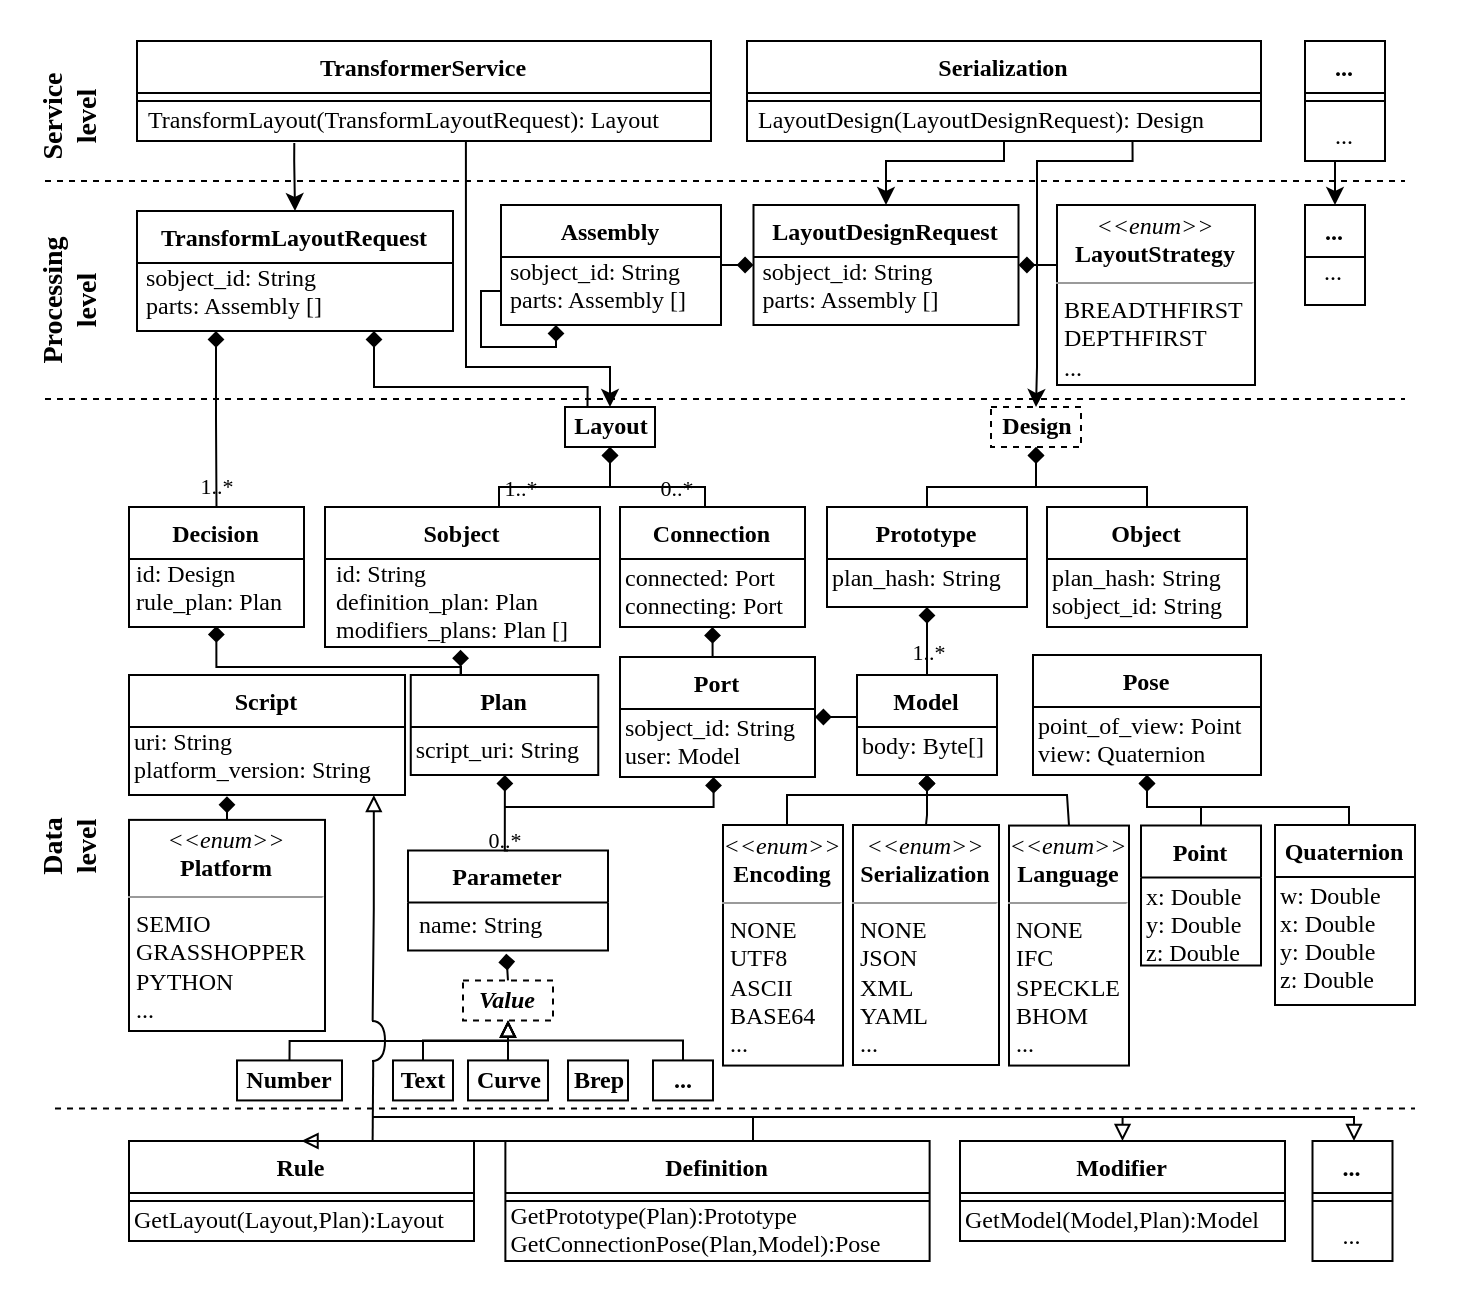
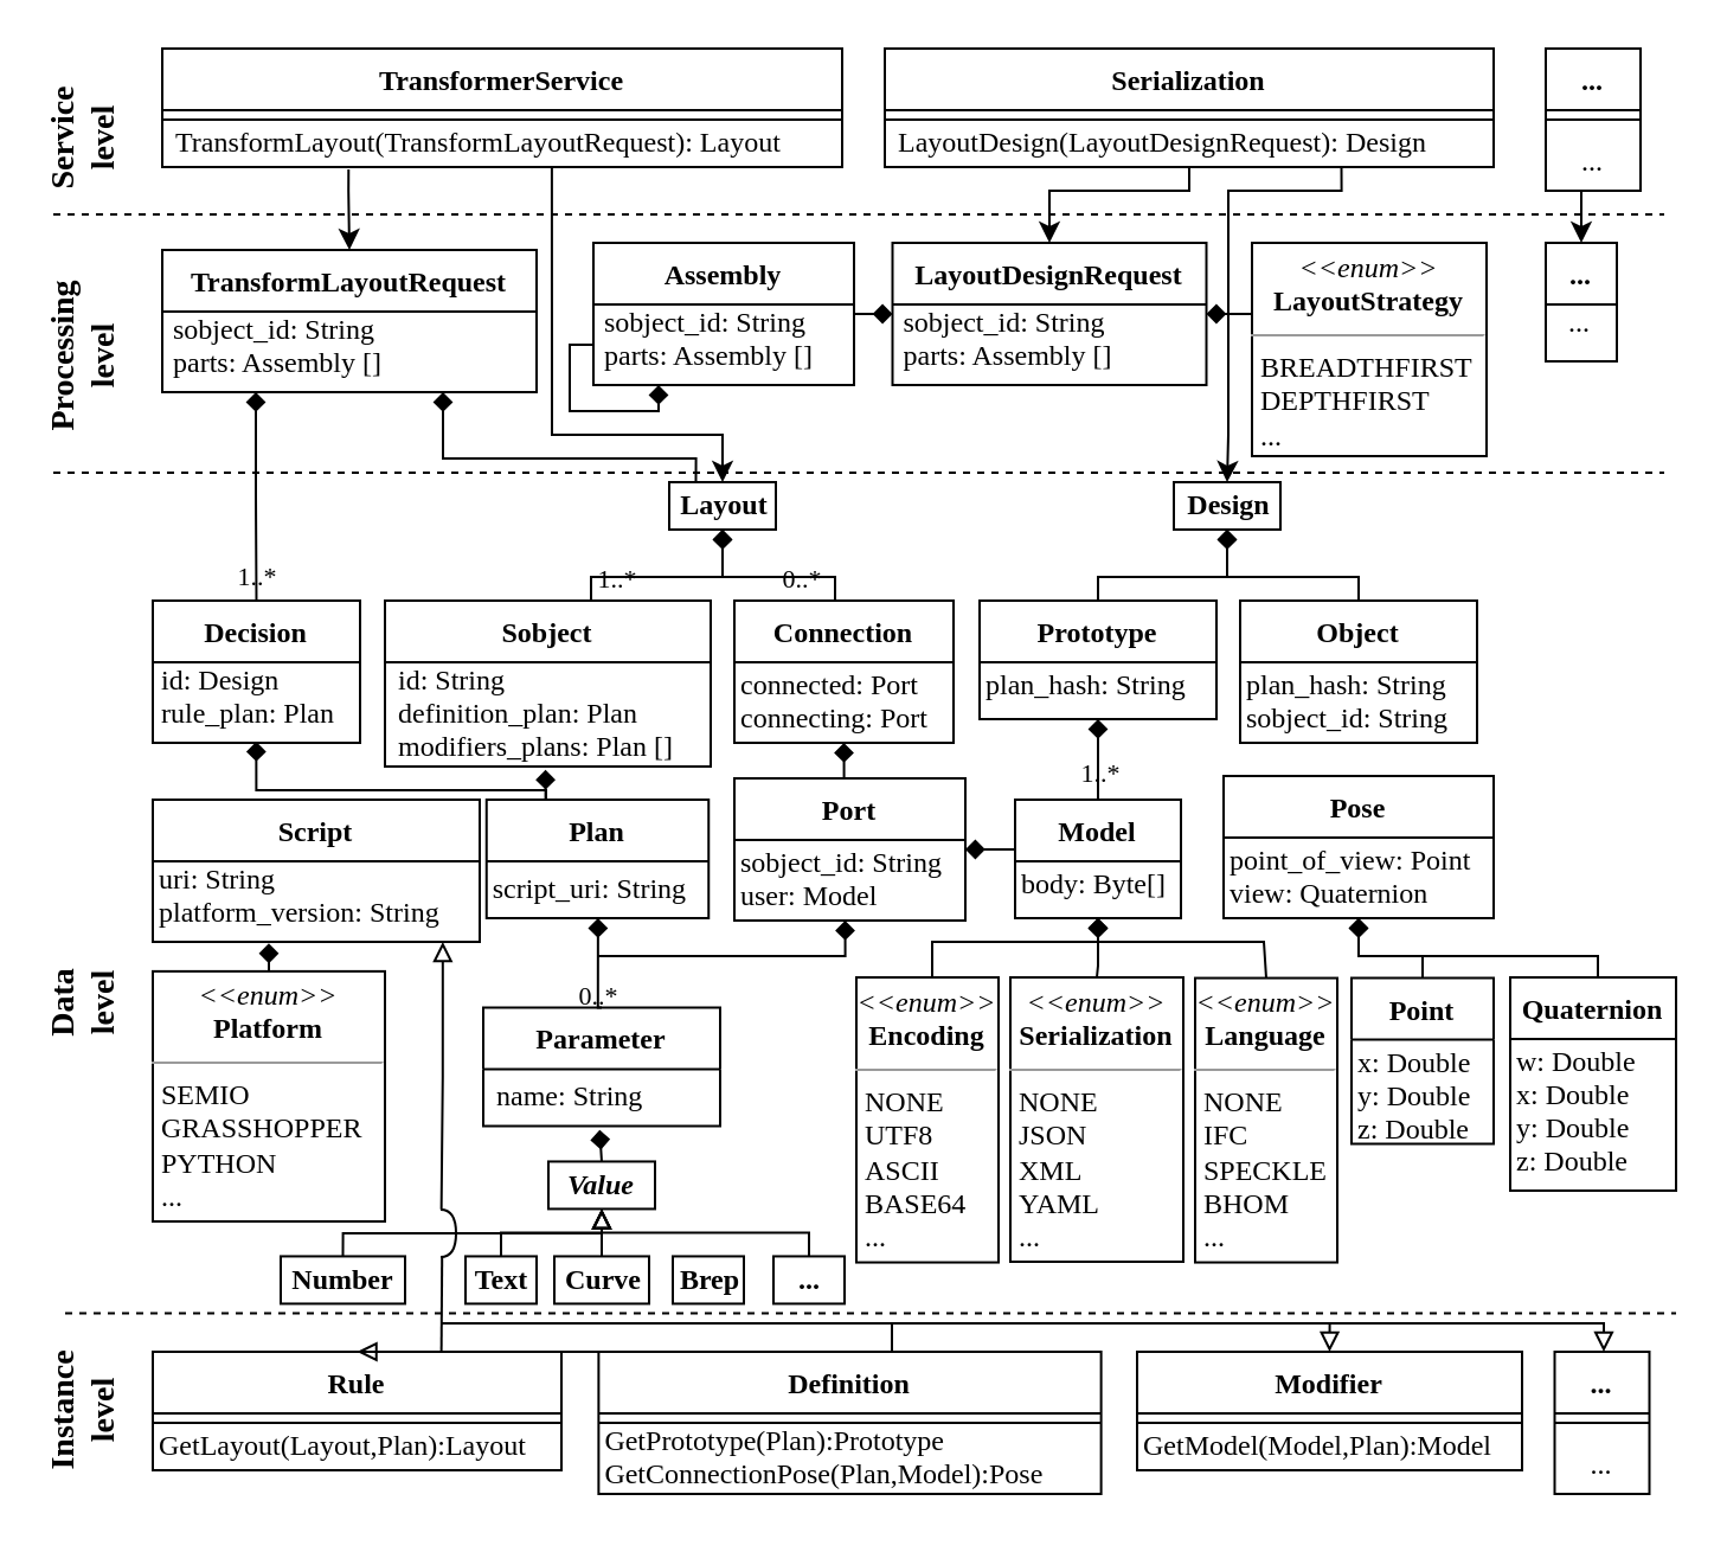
- <mxCell id="37" value="&lt;b&gt;Design&lt;/b&gt;" style="html=1;labelBackgroundColor=none;fillColor=none;fontFamily=Times New Roman;dashed=1;" parent="1" vertex="1"><mxGeometry x="495" width="45" height="20" as="geometry" y="203" /></mxCell>
+ <mxCell id="37" value="&lt;b&gt;Design&lt;/b&gt;" style="html=1;labelBackgroundColor=none;fillColor=none;fontFamily=Times New Roman;" parent="1" vertex="1"><mxGeometry x="495" width="45" height="20" as="geometry" y="203" /></mxCell>
- <mxCell id="25" value="&lt;b&gt;&lt;i&gt;Value&lt;/i&gt;&lt;/b&gt;" style="html=1;spacingLeft=-1;labelBackgroundColor=none;fillColor=none;fontFamily=Times New Roman;dashed=1;" parent="1" vertex="1"><mxGeometry x="231" y="489.72" width="45" height="20" as="geometry" /></mxCell>
+ <mxCell id="25" value="&lt;b&gt;&lt;i&gt;Value&lt;/i&gt;&lt;/b&gt;" style="html=1;spacingLeft=-1;labelBackgroundColor=none;fillColor=none;fontFamily=Times New Roman;" parent="1" vertex="1"><mxGeometry x="231" y="489.72" width="45" height="20" as="geometry" /></mxCell>
+ <mxCell id="119" value="&lt;font style=&quot;font-size: 14px&quot;&gt;Instance level&lt;/font&gt;" style="text;html=1;strokeColor=none;fillColor=none;align=center;verticalAlign=middle;whiteSpace=wrap;rounded=0;horizontal=0;fontStyle=1;fontSize=14;labelBackgroundColor=none;fontFamily=Times New Roman;" vertex="1" parent="1"><mxGeometry x="20" y="570" width="30" height="50" as="geometry" /></mxCell>
